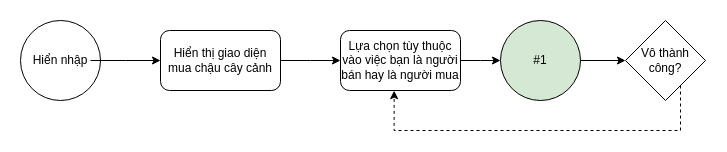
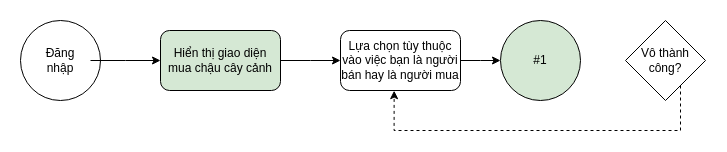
- <mxCell id="4" value="Hiển nhập" style="text;html=1;strokeColor=none;fillColor=none;align=center;verticalAlign=middle;whiteSpace=wrap;rounded=0;" parent="1" vertex="1"><mxGeometry x="30" y="45" width="60" height="30" as="geometry" /></mxCell>
+ <mxCell id="4" value="Đăng nhập" style="text;html=1;strokeColor=none;fillColor=none;align=center;verticalAlign=middle;whiteSpace=wrap;rounded=0;" parent="1" vertex="1"><mxGeometry x="30" y="45" width="60" height="30" as="geometry" /></mxCell>
- <mxCell id="6" value="Hiển thị giao diện mua chậu cây cảnh" style="rounded=1;whiteSpace=wrap;html=1;" parent="1" vertex="1"><mxGeometry x="160" y="30" width="120" height="60" as="geometry" /></mxCell>
+ <mxCell id="6" value="Hiển thị giao diện mua chậu cây cảnh" style="rounded=1;whiteSpace=wrap;html=1;fillColor=#d5e8d4;" parent="1" vertex="1"><mxGeometry x="160" y="30" width="120" height="60" as="geometry" /></mxCell>
- <mxCell id="9" style="edgeStyle=orthogonalEdgeStyle;rounded=0;orthogonalLoop=1;jettySize=auto;html=1;entryX=0;entryY=0.5;entryDx=0;entryDy=0;" parent="1" source="10" target="12" edge="1"><mxGeometry relative="1" as="geometry" /></mxCell>
